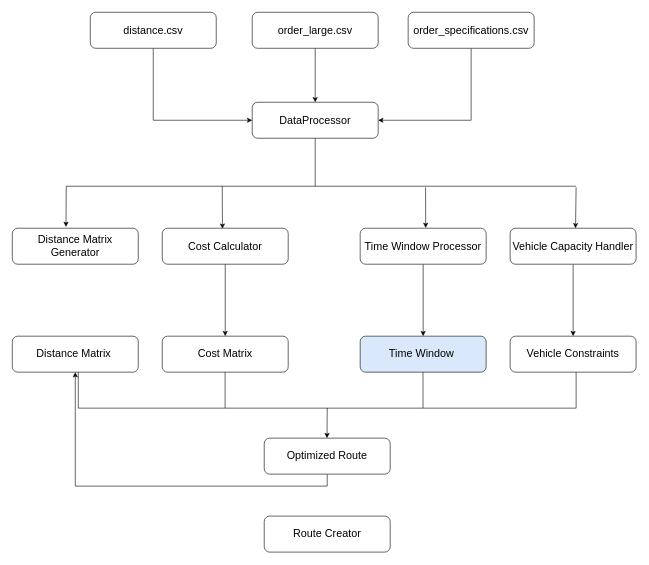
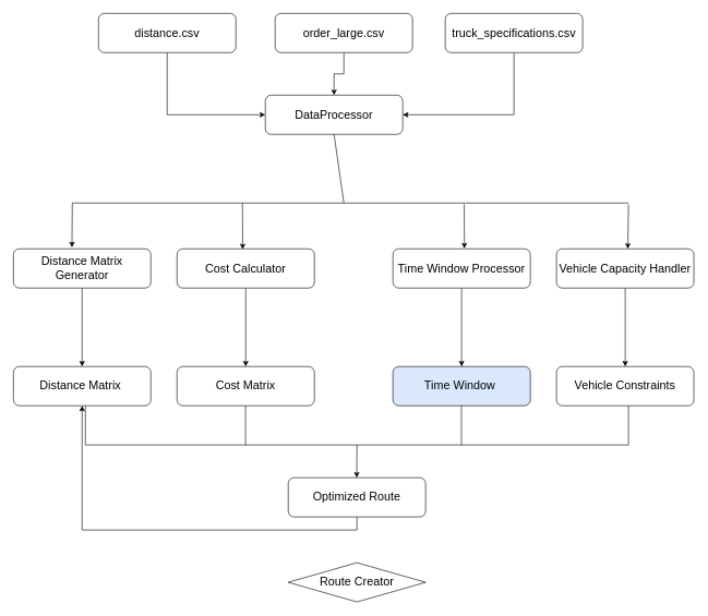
- <mxCell id="7" value="&lt;font style=&quot;font-size: 18px;&quot;&gt;order_specifications.csv&lt;/font&gt;" style="rounded=1;whiteSpace=wrap;html=1;" vertex="1" parent="1"><mxGeometry x="680" y="20" width="210" height="60" as="geometry" /></mxCell>
+ <mxCell id="7" value="&lt;font style=&quot;font-size: 18px;&quot;&gt;truck_specifications.csv&lt;/font&gt;" style="rounded=1;whiteSpace=wrap;html=1;" vertex="1" parent="1"><mxGeometry x="680" y="20" width="210" height="60" as="geometry" /></mxCell>
- <mxCell id="8" value="&lt;font style=&quot;font-size: 18px;&quot;&gt;DataProcessor&lt;/font&gt;" style="rounded=1;whiteSpace=wrap;html=1;" vertex="1" parent="1"><mxGeometry x="420" y="170" width="210" height="60" as="geometry" /></mxCell>
+ <mxCell id="8" value="&lt;font style=&quot;font-size: 18px;&quot;&gt;DataProcessor&lt;/font&gt;" style="rounded=1;whiteSpace=wrap;html=1;" vertex="1" parent="1"><mxGeometry x="405" y="145" width="210" height="60" as="geometry" /></mxCell>
+ <mxCell id="9" style="edgeStyle=orthogonalEdgeStyle;rounded=0;orthogonalLoop=1;jettySize=auto;html=1;entryX=0.5;entryY=0;entryDx=0;entryDy=0;" edge="1" parent="1" source="10" target="23"><mxGeometry relative="1" as="geometry" /></mxCell>
- <mxCell id="27" value="&lt;font style=&quot;font-size: 18px;&quot;&gt;Route Creator&lt;/font&gt;" style="rounded=1;whiteSpace=wrap;html=1;" vertex="1" parent="1"><mxGeometry x="440" y="860" width="210" height="60" as="geometry" /></mxCell>
+ <mxCell id="27" value="&lt;font style=&quot;font-size: 18px;&quot;&gt;Route Creator&lt;/font&gt;" style="rhombus;whiteSpace=wrap;html=1;" vertex="1" parent="1"><mxGeometry x="440" y="860" width="210" height="60" as="geometry" /></mxCell>
